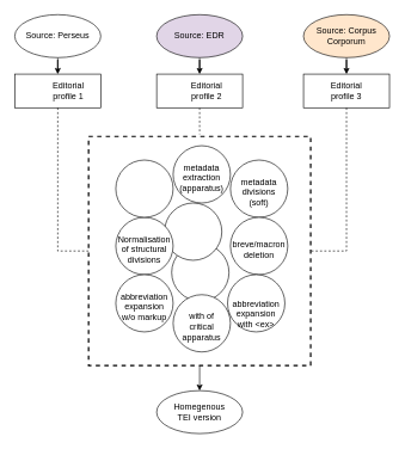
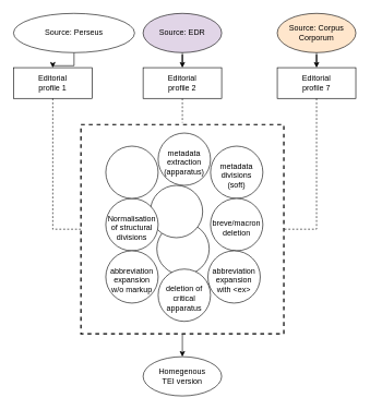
- <mxCell id="7" value="Source: Perseus " style="ellipse;whiteSpace=wrap;html=1;" parent="1" vertex="1"><mxGeometry x="20" y="20" width="120" height="60" as="geometry" /></mxCell>
+ <mxCell id="7" value="Source: Perseus " style="ellipse;whiteSpace=wrap;html=1;" parent="1" vertex="1"><mxGeometry x="20" y="20" width="185" height="60" as="geometry" /></mxCell>
- <mxCell id="14" value="Editorial profile 1" style="text;html=1;strokeColor=none;fillColor=none;align=center;verticalAlign=middle;whiteSpace=wrap;rounded=0;" parent="1" vertex="1"><mxGeometry x="65" y="111.5" width="60" height="30" as="geometry" /></mxCell>
+ <mxCell id="14" value="Editorial profile 1" style="text;html=1;strokeColor=none;fillColor=none;align=center;verticalAlign=middle;whiteSpace=wrap;rounded=0;" parent="1" vertex="1"><mxGeometry x="50" y="111.5" width="60" height="30" as="geometry" /></mxCell>
- <mxCell id="15" value="Editorial profile 2" style="text;html=1;strokeColor=none;fillColor=none;align=center;verticalAlign=middle;whiteSpace=wrap;rounded=0;" parent="1" vertex="1"><mxGeometry x="258" y="111.5" width="60" height="30" as="geometry" /></mxCell>
+ <mxCell id="15" value="Editorial profile 2" style="text;html=1;strokeColor=none;fillColor=none;align=center;verticalAlign=middle;whiteSpace=wrap;rounded=0;" parent="1" vertex="1"><mxGeometry x="248" y="111.5" width="60" height="30" as="geometry" /></mxCell>
- <mxCell id="22" value="Editorial profile 3" style="text;html=1;strokeColor=none;fillColor=none;align=center;verticalAlign=middle;whiteSpace=wrap;rounded=0;" vertex="1" parent="1"><mxGeometry x="453" y="111.5" width="60" height="30" as="geometry" /></mxCell>
+ <mxCell id="22" value="Editorial profile 7" style="text;html=1;strokeColor=none;fillColor=none;align=center;verticalAlign=middle;whiteSpace=wrap;rounded=0;" vertex="1" parent="1"><mxGeometry x="453" y="111.5" width="60" height="30" as="geometry" /></mxCell>
- <mxCell id="42" value="&lt;div&gt;abbreviation expansion with &amp;lt;ex&amp;gt;&lt;br&gt;&lt;/div&gt;" style="text;html=1;strokeColor=none;fillColor=none;align=center;verticalAlign=middle;whiteSpace=wrap;rounded=0;" vertex="1" parent="40"><mxGeometry x="10" y="40" width="60" height="30" as="geometry" /></mxCell>
+ <mxCell id="42" value="&lt;div&gt;abbreviation expansion with &amp;lt;ex&amp;gt;&lt;br&gt;&lt;/div&gt;" style="text;html=1;strokeColor=none;fillColor=none;align=center;verticalAlign=middle;whiteSpace=wrap;rounded=0;" vertex="1" parent="40"><mxGeometry x="10" y="30" width="60" height="30" as="geometry" /></mxCell>
- <mxCell id="39" value="&lt;div&gt;with of critical apparatus&lt;/div&gt;" style="text;html=1;strokeColor=none;fillColor=none;align=center;verticalAlign=middle;whiteSpace=wrap;rounded=0;" vertex="1" parent="37"><mxGeometry x="10" y="30" width="60" height="30" as="geometry" /></mxCell>
+ <mxCell id="39" value="&lt;div&gt;deletion of critical apparatus&lt;/div&gt;" style="text;html=1;strokeColor=none;fillColor=none;align=center;verticalAlign=middle;whiteSpace=wrap;rounded=0;" vertex="1" parent="37"><mxGeometry x="10" y="30" width="60" height="30" as="geometry" /></mxCell>
